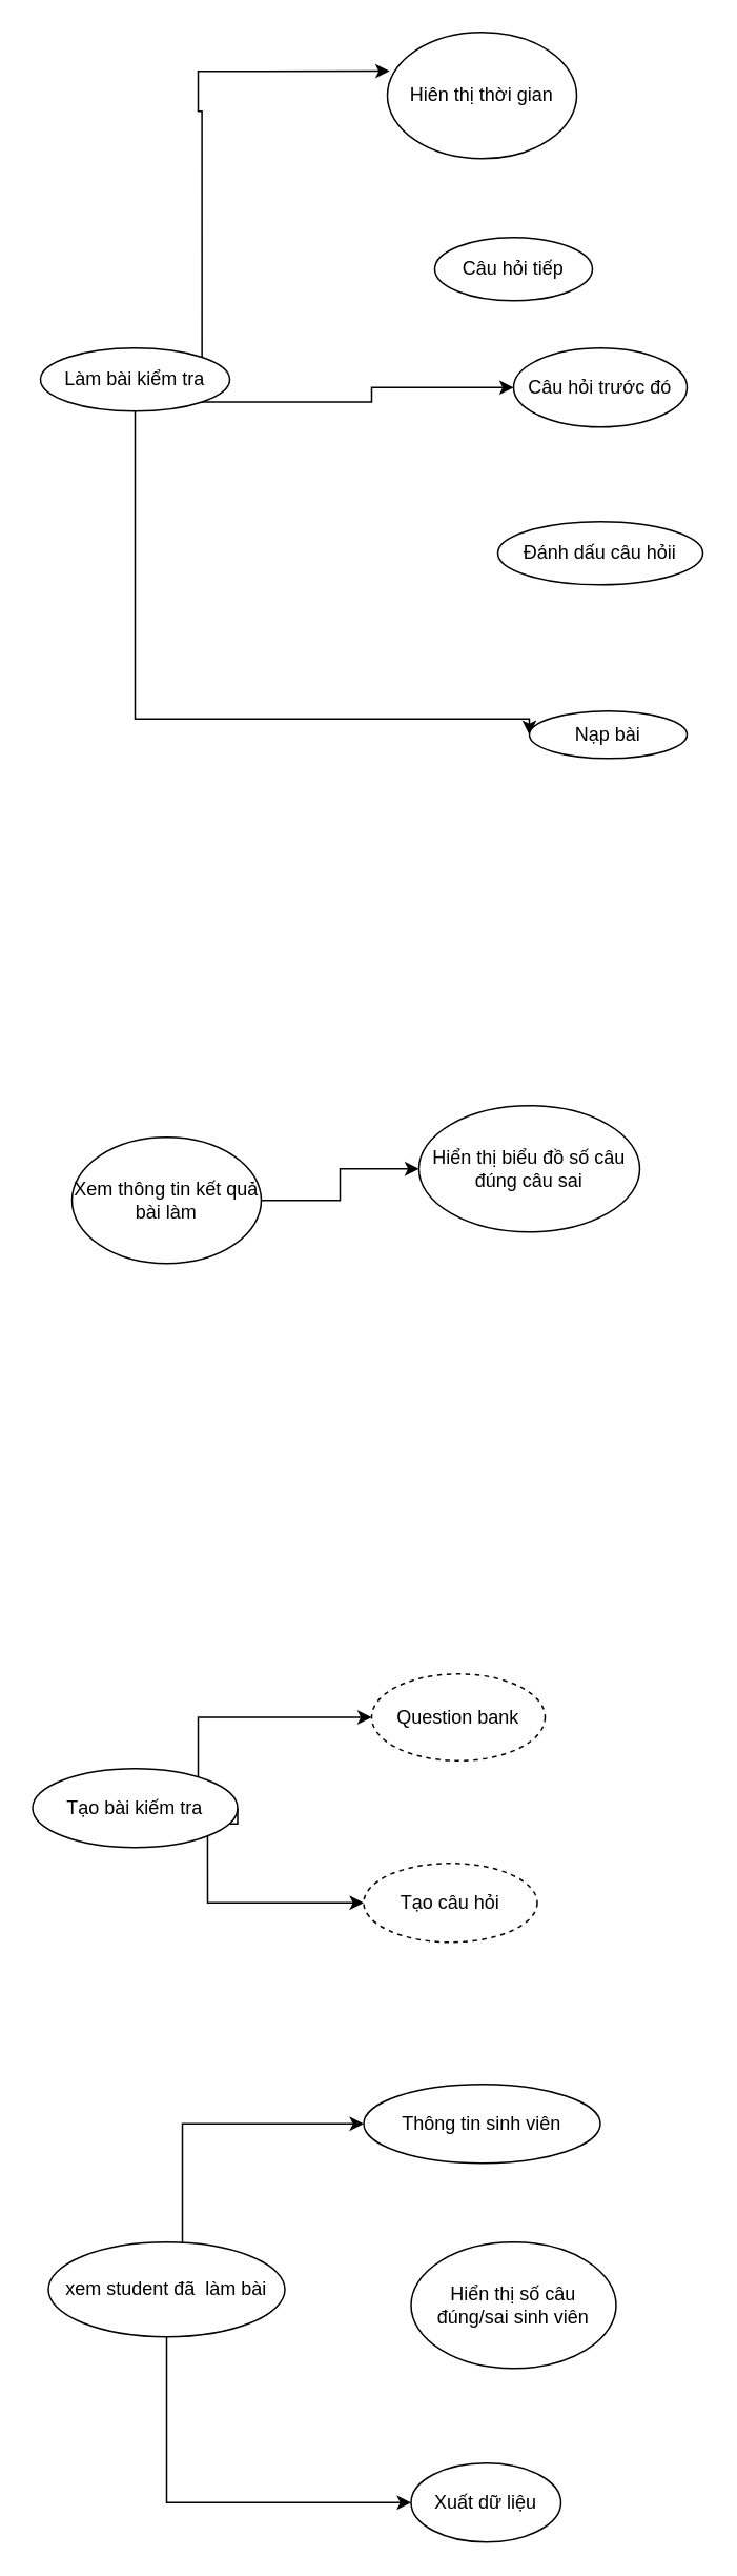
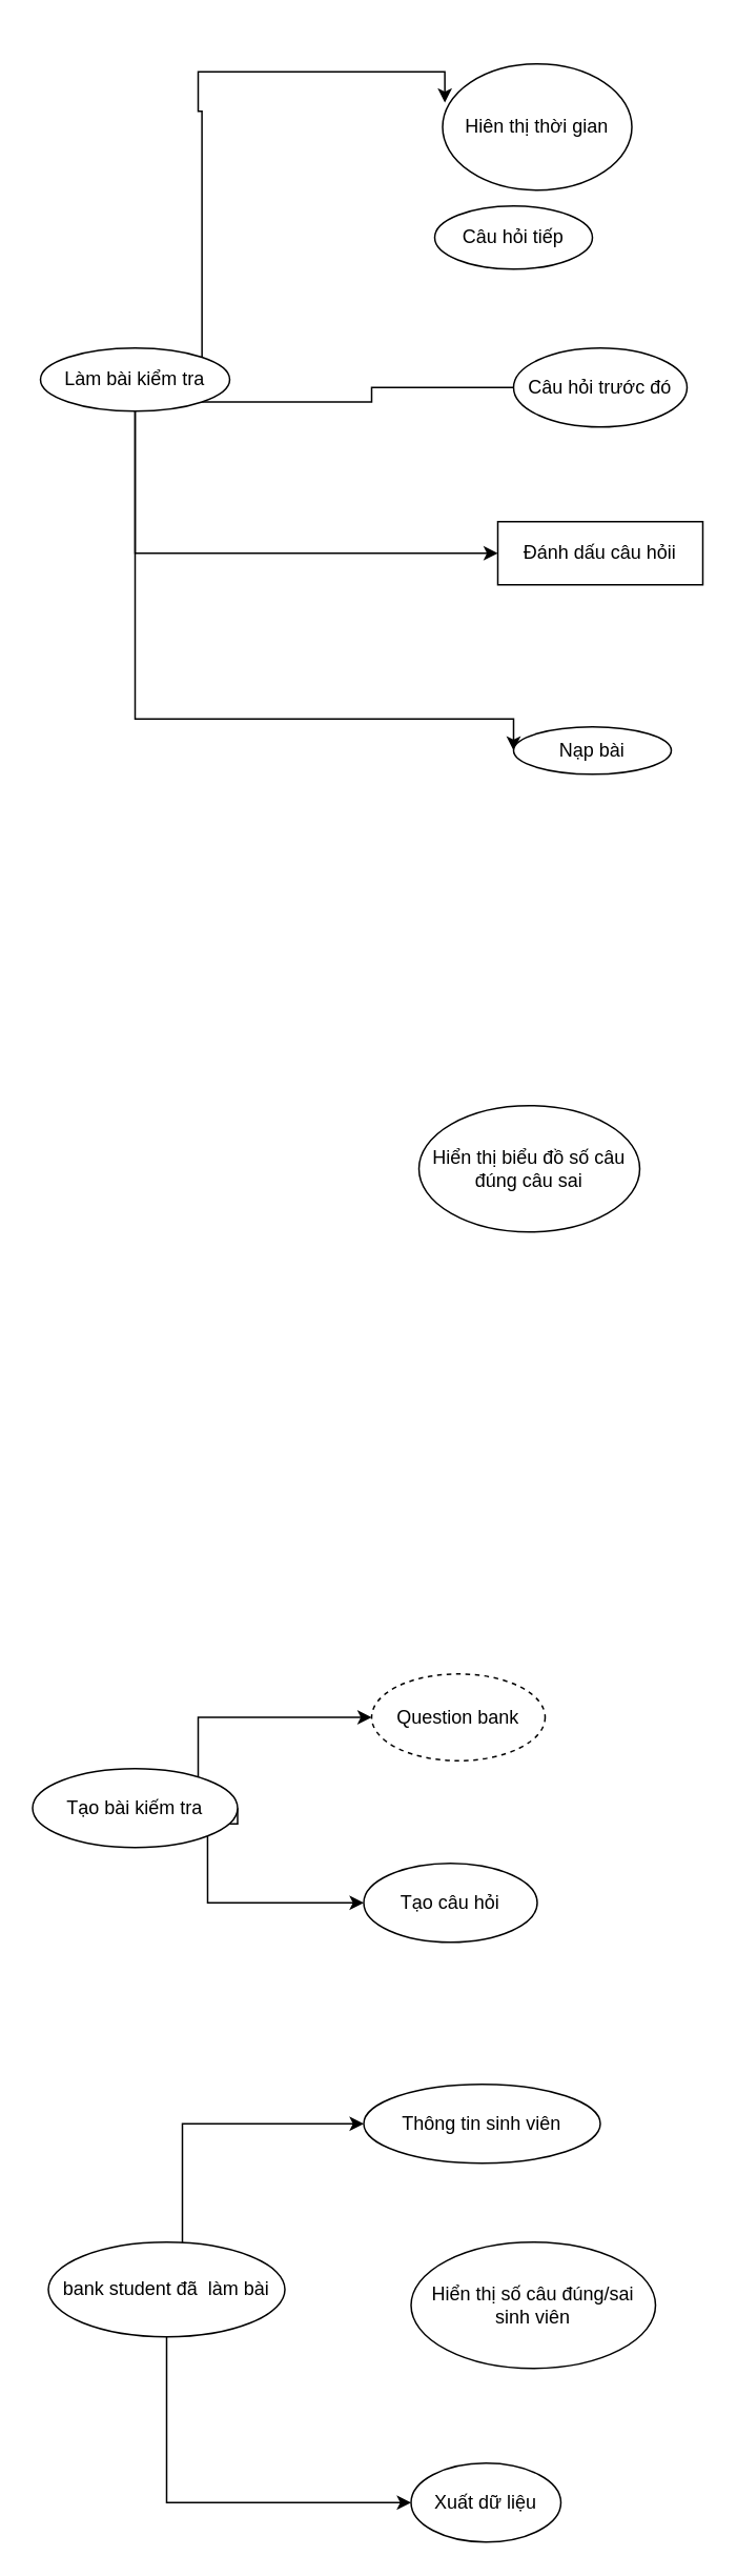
- <mxCell id="6" value="Hiên thị thời gian" style="ellipse;whiteSpace=wrap;html=1;" vertex="1" parent="1"><mxGeometry x="245" y="20" width="120" height="80" as="geometry" /></mxCell>
+ <mxCell id="6" value="Hiên thị thời gian" style="ellipse;whiteSpace=wrap;html=1;" vertex="1" parent="1"><mxGeometry x="280" y="40" width="120" height="80" as="geometry" /></mxCell>
- <mxCell id="8" value="Câu hỏi tiếp" style="ellipse;whiteSpace=wrap;html=1;" vertex="1" parent="1"><mxGeometry x="275" y="150" width="100" height="40" as="geometry" /></mxCell>
+ <mxCell id="8" value="Câu hỏi tiếp" style="ellipse;whiteSpace=wrap;html=1;" vertex="1" parent="1"><mxGeometry x="275" y="130" width="100" height="40" as="geometry" /></mxCell>
- <mxCell id="2" style="edgeStyle=orthogonalEdgeStyle;rounded=0;orthogonalLoop=1;jettySize=auto;html=1;exitX=1;exitY=1;exitDx=0;exitDy=0;entryX=0;entryY=0.5;entryDx=0;entryDy=0;" edge="1" parent="1" source="5" target="9"><mxGeometry relative="1" as="geometry" /></mxCell>
+ <mxCell id="2" style="edgeStyle=orthogonalEdgeStyle;rounded=0;orthogonalLoop=1;jettySize=auto;html=1;exitX=1;exitY=1;exitDx=0;exitDy=0;entryX=0;entryY=0.5;entryDx=0;entryDy=0;endArrow=none;" edge="1" parent="1" source="5" target="9"><mxGeometry relative="1" as="geometry" /></mxCell>
+ <mxCell id="3" style="edgeStyle=orthogonalEdgeStyle;rounded=0;orthogonalLoop=1;jettySize=auto;html=1;exitX=0.5;exitY=1;exitDx=0;exitDy=0;entryX=0;entryY=0.5;entryDx=0;entryDy=0;" edge="1" parent="1" source="5" target="10"><mxGeometry relative="1" as="geometry" /></mxCell>
- <mxCell id="10" value="Đánh dấu câu hỏii" style="ellipse;whiteSpace=wrap;html=1;" vertex="1" parent="1"><mxGeometry x="315" y="330" width="130" height="40" as="geometry" /></mxCell>
+ <mxCell id="10" value="Đánh dấu câu hỏii" style="whiteSpace=wrap;html=1;rounded=0;" vertex="1" parent="1"><mxGeometry x="315" y="330" width="130" height="40" as="geometry" /></mxCell>
- <mxCell id="11" value="Nạp bài" style="ellipse;whiteSpace=wrap;html=1;" vertex="1" parent="1"><mxGeometry x="335" y="450" width="100" height="30" as="geometry" /></mxCell>
+ <mxCell id="11" value="Nạp bài" style="ellipse;whiteSpace=wrap;html=1;" vertex="1" parent="1"><mxGeometry x="325" y="460" width="100" height="30" as="geometry" /></mxCell>
- <mxCell id="12" style="edgeStyle=orthogonalEdgeStyle;rounded=0;orthogonalLoop=1;jettySize=auto;html=1;exitX=1;exitY=0.5;exitDx=0;exitDy=0;entryX=0;entryY=0.5;entryDx=0;entryDy=0;" edge="1" parent="1" source="13" target="14"><mxGeometry relative="1" as="geometry" /></mxCell>
- <mxCell id="13" value="Xem thông tin kết quả bài làm" style="ellipse;whiteSpace=wrap;html=1;" vertex="1" parent="1"><mxGeometry x="45" y="720" width="120" height="80" as="geometry" /></mxCell>
- <mxCell id="25" value="Tạo câu hỏi" style="ellipse;whiteSpace=wrap;html=1;dashed=1;" vertex="1" parent="1"><mxGeometry x="230" y="1180" width="110" height="50" as="geometry" /></mxCell>
+ <mxCell id="25" value="Tạo câu hỏi" style="ellipse;whiteSpace=wrap;html=1;" vertex="1" parent="1"><mxGeometry x="230" y="1180" width="110" height="50" as="geometry" /></mxCell>
- <mxCell id="21" value="xem student đã&amp;nbsp; làm bài" style="ellipse;whiteSpace=wrap;html=1;" vertex="1" parent="1"><mxGeometry x="30" y="1420" width="150" height="60" as="geometry" /></mxCell>
+ <mxCell id="21" value="bank student đã&amp;nbsp; làm bài" style="ellipse;whiteSpace=wrap;html=1;" vertex="1" parent="1"><mxGeometry x="30" y="1420" width="150" height="60" as="geometry" /></mxCell>
- <mxCell id="23" value="Hiển thị số câu đúng/sai sinh viên" style="ellipse;whiteSpace=wrap;html=1;" vertex="1" parent="1"><mxGeometry x="260" y="1420" width="130" height="80" as="geometry" /></mxCell>
+ <mxCell id="23" value="Hiển thị số câu đúng/sai sinh viên" style="ellipse;whiteSpace=wrap;html=1;" vertex="1" parent="1"><mxGeometry x="260" y="1420" width="155" height="80" as="geometry" /></mxCell>
